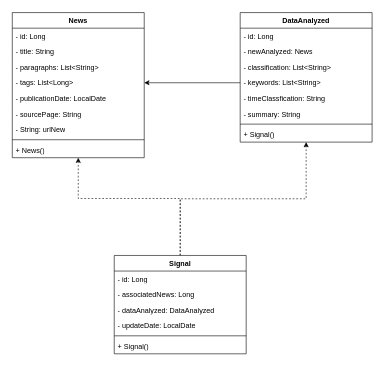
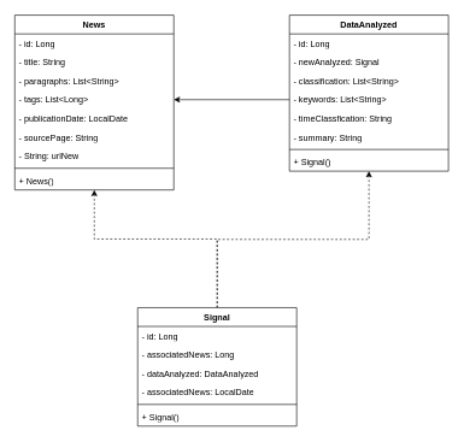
- <mxCell id="14" value="- newAnalyzed: News" style="text;strokeColor=none;fillColor=none;align=left;verticalAlign=top;spacingLeft=4;spacingRight=4;overflow=hidden;rotatable=0;points=[[0,0.5],[1,0.5]];portConstraint=eastwest;whiteSpace=wrap;html=1;" vertex="1" parent="12"><mxGeometry y="52" width="220" height="26" as="geometry" /></mxCell>
+ <mxCell id="14" value="- newAnalyzed: Signal" style="text;strokeColor=none;fillColor=none;align=left;verticalAlign=top;spacingLeft=4;spacingRight=4;overflow=hidden;rotatable=0;points=[[0,0.5],[1,0.5]];portConstraint=eastwest;whiteSpace=wrap;html=1;" vertex="1" parent="12"><mxGeometry y="52" width="220" height="26" as="geometry" /></mxCell>
- <mxCell id="28" value="- updateDate: LocalDate" style="text;strokeColor=none;fillColor=none;align=left;verticalAlign=top;spacingLeft=4;spacingRight=4;overflow=hidden;rotatable=0;points=[[0,0.5],[1,0.5]];portConstraint=eastwest;whiteSpace=wrap;html=1;" vertex="1" parent="24"><mxGeometry y="104" width="220" height="26" as="geometry" /></mxCell>
+ <mxCell id="28" value="- associatedNews: LocalDate" style="text;strokeColor=none;fillColor=none;align=left;verticalAlign=top;spacingLeft=4;spacingRight=4;overflow=hidden;rotatable=0;points=[[0,0.5],[1,0.5]];portConstraint=eastwest;whiteSpace=wrap;html=1;" vertex="1" parent="24"><mxGeometry y="104" width="220" height="26" as="geometry" /></mxCell>
